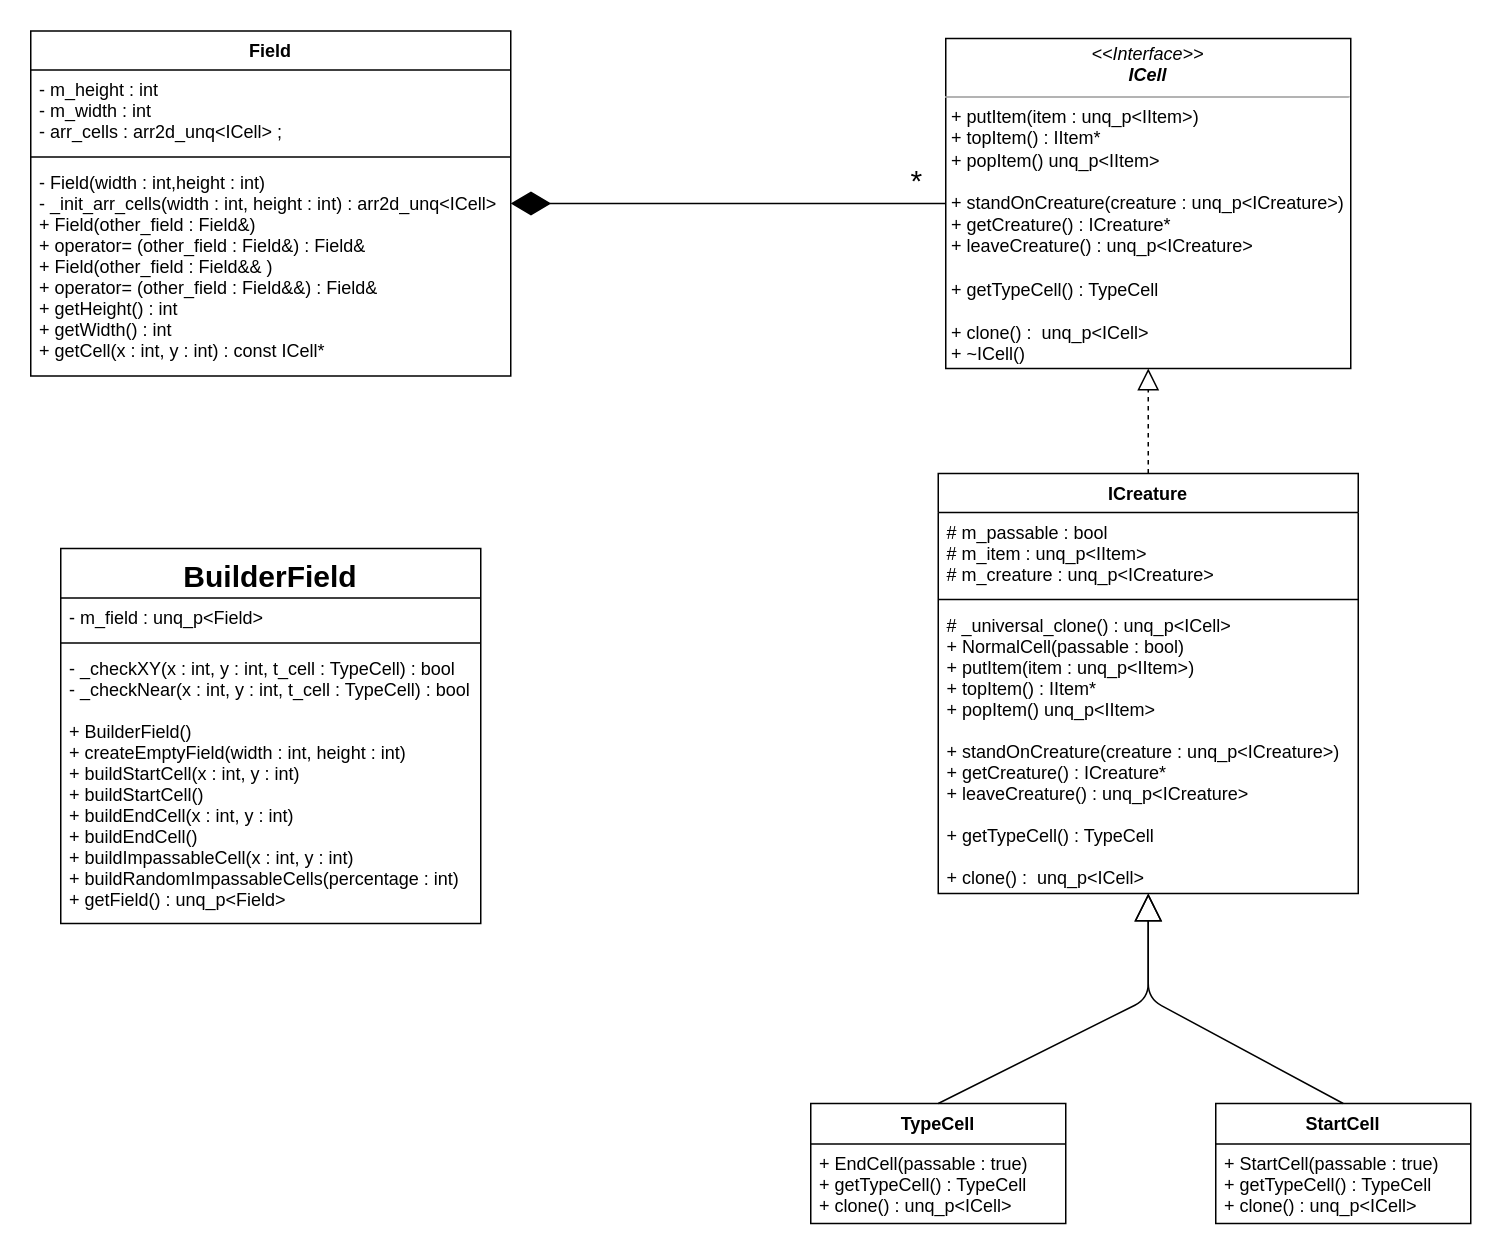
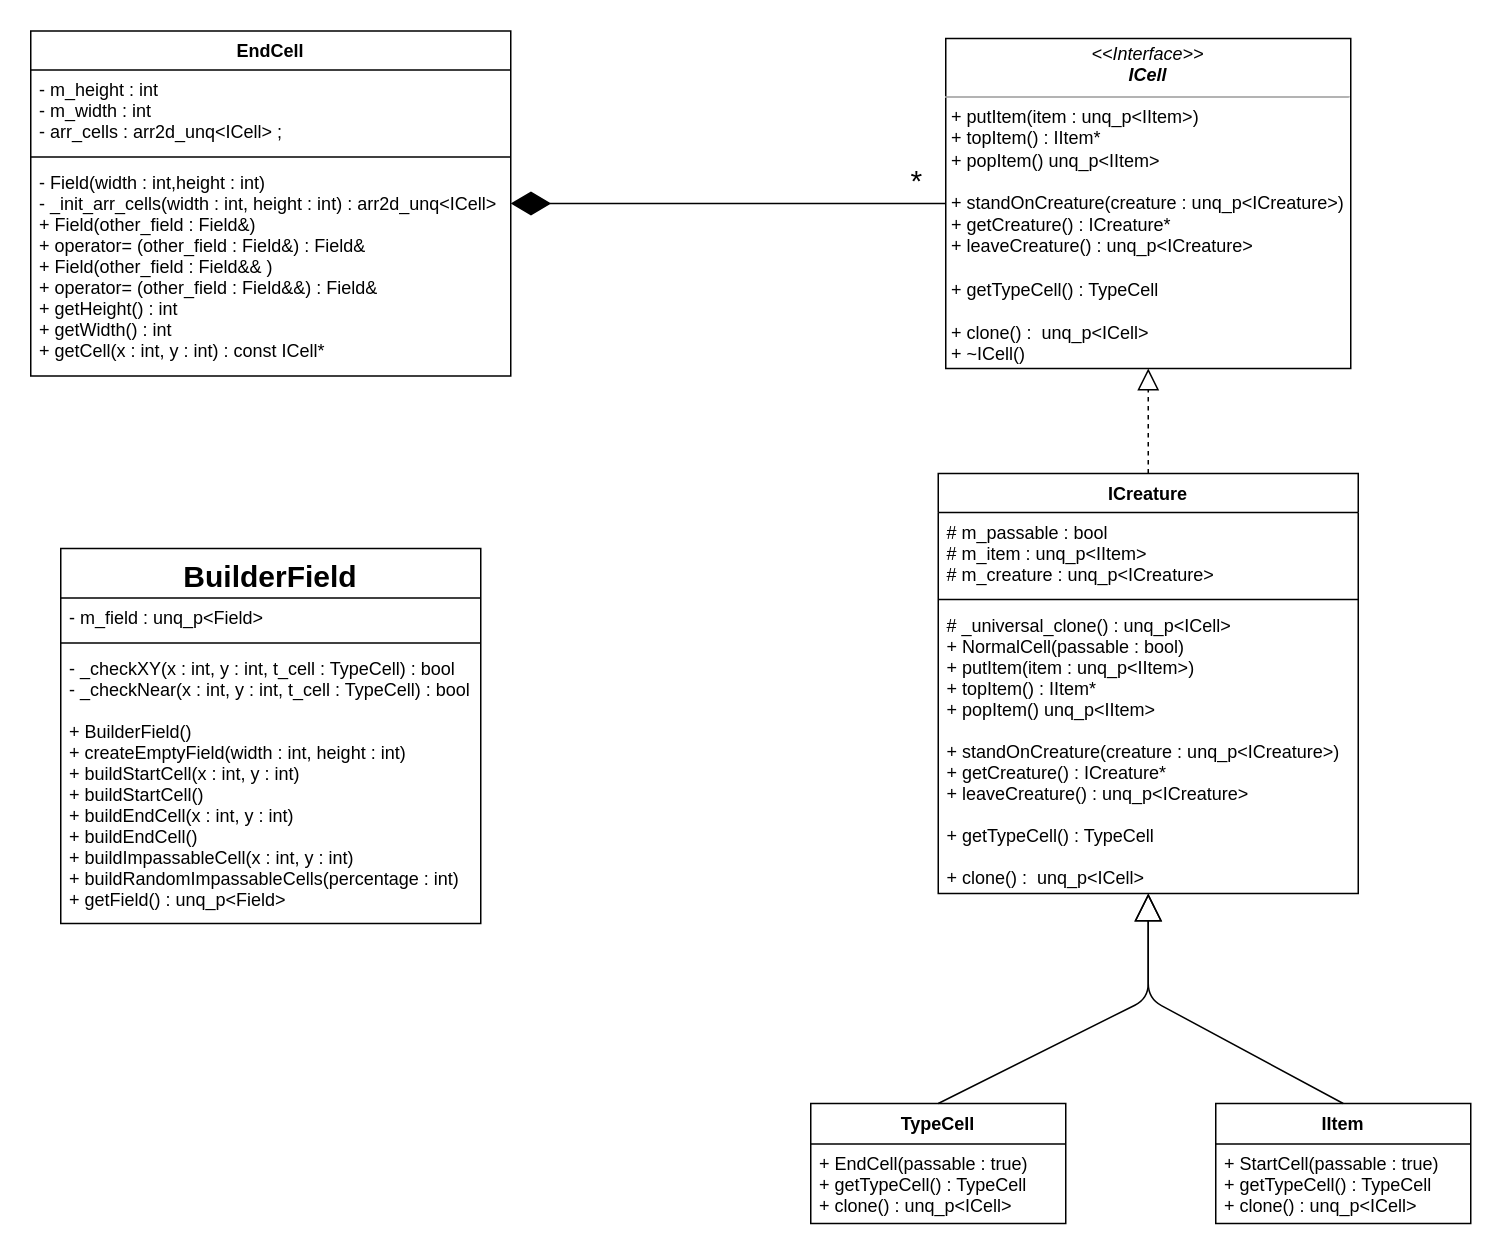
- <mxCell id="2" value="Field" style="swimlane;fontStyle=1;align=center;verticalAlign=top;childLayout=stackLayout;horizontal=1;startSize=26;horizontalStack=0;resizeParent=1;resizeParentMax=0;resizeLast=0;collapsible=1;marginBottom=0;" vertex="1" parent="1"><mxGeometry x="20" y="20" width="320" height="230" as="geometry" /></mxCell>
+ <mxCell id="2" value="EndCell" style="swimlane;fontStyle=1;align=center;verticalAlign=top;childLayout=stackLayout;horizontal=1;startSize=26;horizontalStack=0;resizeParent=1;resizeParentMax=0;resizeLast=0;collapsible=1;marginBottom=0;" vertex="1" parent="1"><mxGeometry x="20" y="20" width="320" height="230" as="geometry" /></mxCell>
- <mxCell id="14" value="StartCell" style="swimlane;fontStyle=1;align=center;verticalAlign=top;childLayout=stackLayout;horizontal=1;startSize=27;horizontalStack=0;resizeParent=1;resizeParentMax=0;resizeLast=0;collapsible=1;marginBottom=0;" vertex="1" parent="1"><mxGeometry x="810" y="735" width="170" height="80" as="geometry" /></mxCell>
+ <mxCell id="14" value="IItem" style="swimlane;fontStyle=1;align=center;verticalAlign=top;childLayout=stackLayout;horizontal=1;startSize=27;horizontalStack=0;resizeParent=1;resizeParentMax=0;resizeLast=0;collapsible=1;marginBottom=0;" vertex="1" parent="1"><mxGeometry x="810" y="735" width="170" height="80" as="geometry" /></mxCell>
